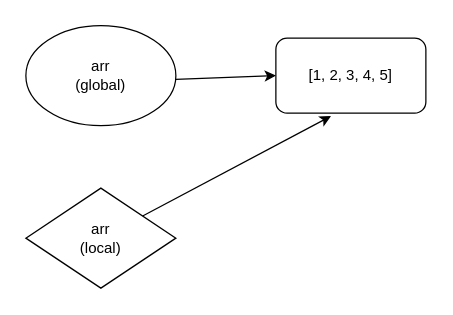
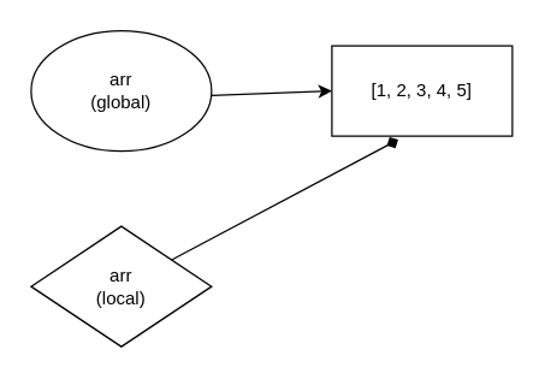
- <mxCell id="2" value="[1, 2, 3, 4, 5]" style="whiteSpace=wrap;html=1;rounded=1;" vertex="1" parent="1"><mxGeometry x="220" y="30" width="120" height="60" as="geometry" /></mxCell>
+ <mxCell id="2" value="[1, 2, 3, 4, 5]" style="rounded=0;whiteSpace=wrap;html=1;" vertex="1" parent="1"><mxGeometry x="220" y="30" width="120" height="60" as="geometry" /></mxCell>
- <mxCell id="5" style="edgeStyle=none;html=1;entryX=0.367;entryY=1.04;entryDx=0;entryDy=0;entryPerimeter=0;" edge="1" parent="1" source="6" target="2"><mxGeometry relative="1" as="geometry" /></mxCell>
+ <mxCell id="5" style="edgeStyle=none;html=1;entryX=0.367;entryY=1.04;entryDx=0;entryDy=0;entryPerimeter=0;endArrow=diamond;" edge="1" parent="1" source="6" target="2"><mxGeometry relative="1" as="geometry" /></mxCell>
